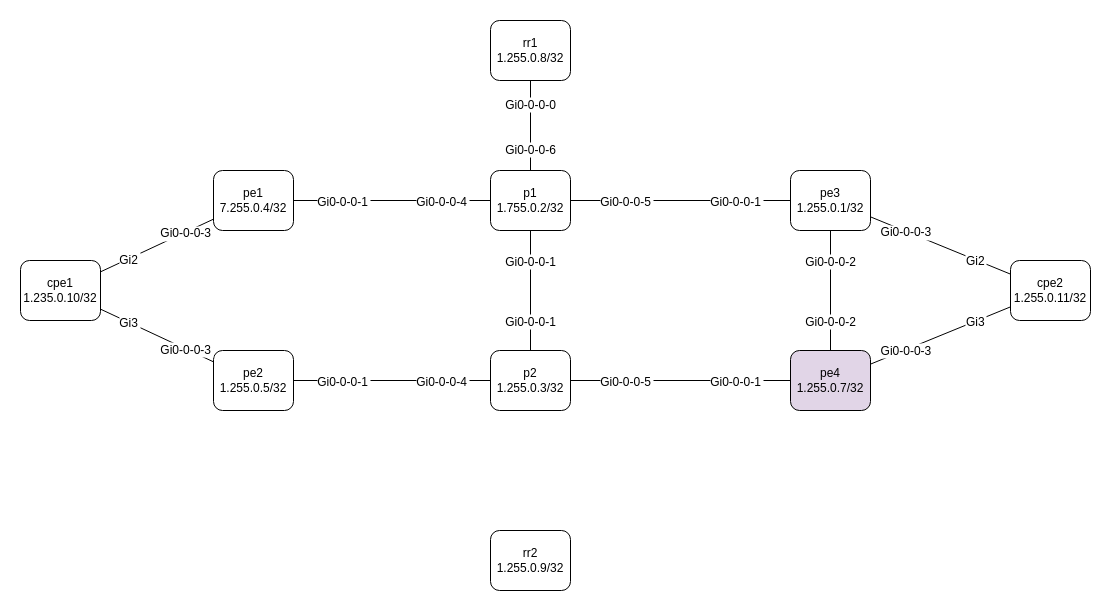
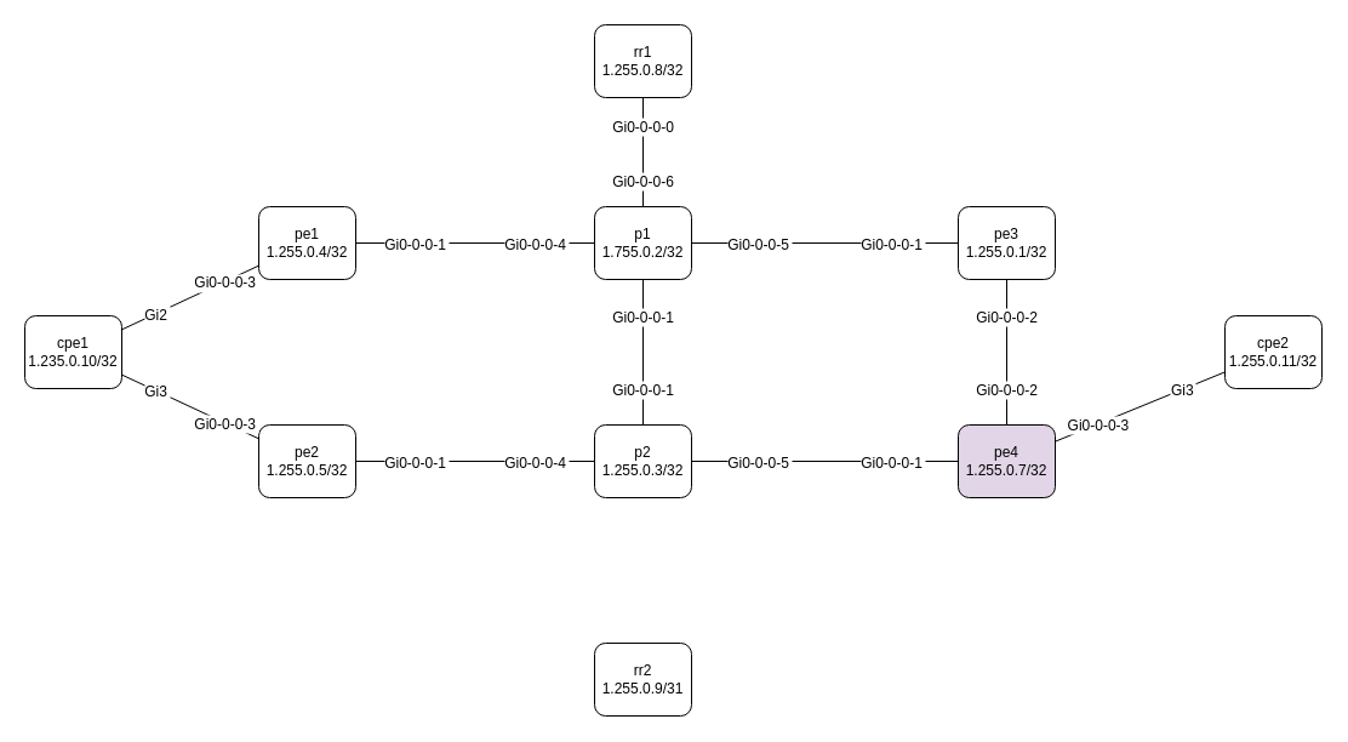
- <mxCell id="10" value="pe1 7.255.0.4/32" style="rounded=1;whiteSpace=wrap;html=1;" vertex="1" parent="1"><mxGeometry x="213" y="170" width="80" height="60" as="geometry" /></mxCell>
+ <mxCell id="10" value="pe1 1.255.0.4/32" style="rounded=1;whiteSpace=wrap;html=1;" vertex="1" parent="1"><mxGeometry x="213" y="170" width="80" height="60" as="geometry" /></mxCell>
- <mxCell id="56" value="" style="endArrow=none;" edge="1" parent="1" source="53" target="18"><mxGeometry relative="1" as="geometry" /></mxCell>
- <mxCell id="54" value="Gi2" style="labelBackgroundColor=#ffffff;;" vertex="1" connectable="0" parent="56"><mxGeometry x="-0.5" relative="1" as="geometry"><mxPoint as="offset" /></mxGeometry></mxCell>
- <mxCell id="55" value="Gi0-0-0-3" style="labelBackgroundColor=#ffffff;;" vertex="1" connectable="0" parent="56"><mxGeometry x="0.5" relative="-1" as="geometry"><mxPoint as="offset" /></mxGeometry></mxCell>
- <mxCell id="45" value="rr2 1.255.0.9/32" style="rounded=1;whiteSpace=wrap;html=1;" vertex="1" parent="1"><mxGeometry x="490" y="530" width="80" height="60" as="geometry" /></mxCell>
+ <mxCell id="45" value="rr2 1.255.0.9/31" style="rounded=1;whiteSpace=wrap;html=1;" vertex="1" parent="1"><mxGeometry x="490" y="530" width="80" height="60" as="geometry" /></mxCell>
